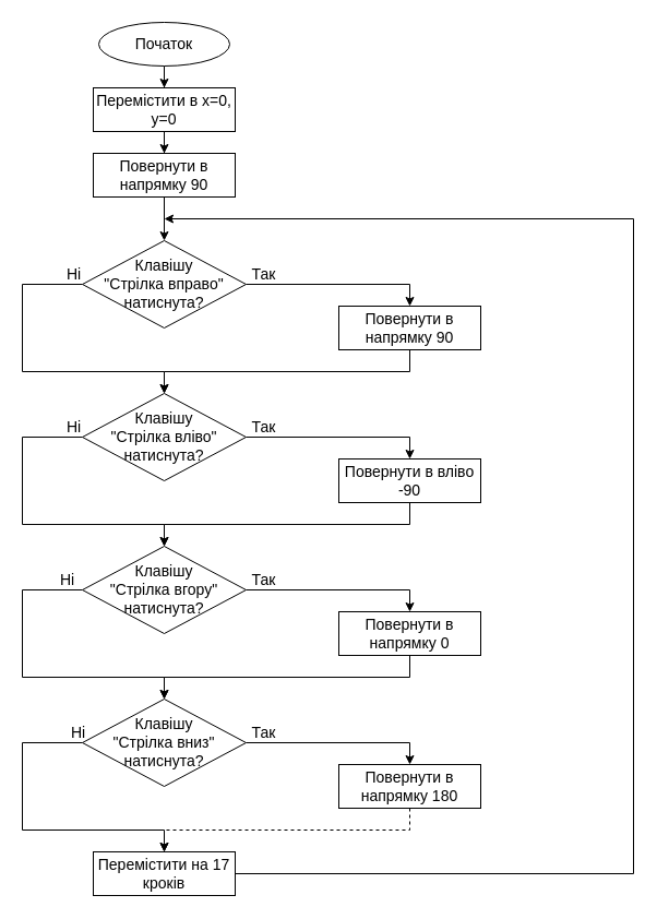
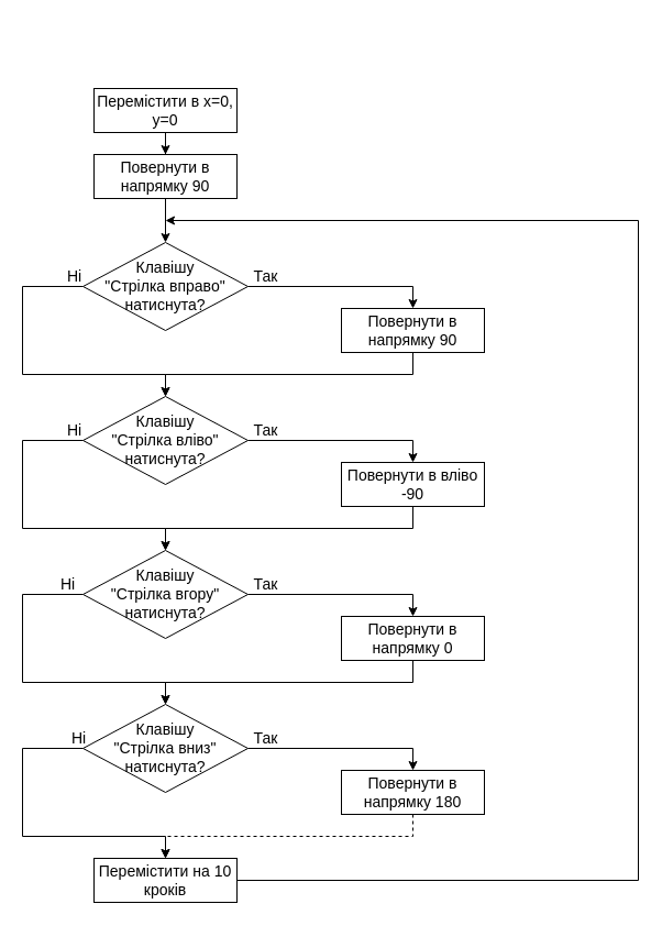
- <mxCell id="3" value="Початок" style="ellipse;whiteSpace=wrap;html=1;fontSize=14;" vertex="1" parent="1"><mxGeometry x="90" y="20" width="120" height="40" as="geometry" /></mxCell>
- <mxCell id="2" style="edgeStyle=orthogonalEdgeStyle;rounded=0;orthogonalLoop=1;jettySize=auto;html=1;entryX=0.5;entryY=0;entryDx=0;entryDy=0;fontSize=14;" edge="1" parent="1" source="3" target="5"><mxGeometry relative="1" as="geometry" /></mxCell>
- <mxCell id="37" value="Перемістити на 17 кроків" style="rounded=0;whiteSpace=wrap;html=1;fontSize=14;" vertex="1" parent="1"><mxGeometry x="85" y="780" width="130" height="40" as="geometry" /></mxCell>
+ <mxCell id="37" value="Перемістити на 10 кроків" style="rounded=0;whiteSpace=wrap;html=1;fontSize=14;" vertex="1" parent="1"><mxGeometry x="85" y="780" width="130" height="40" as="geometry" /></mxCell>
